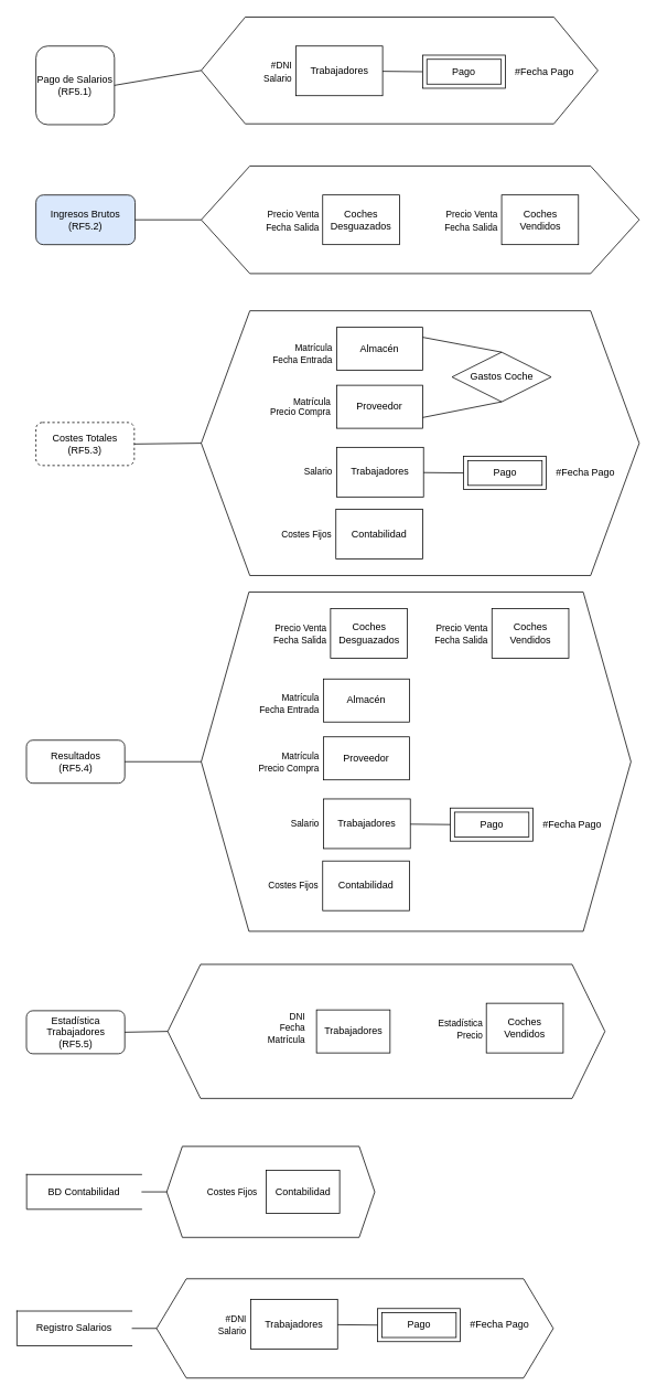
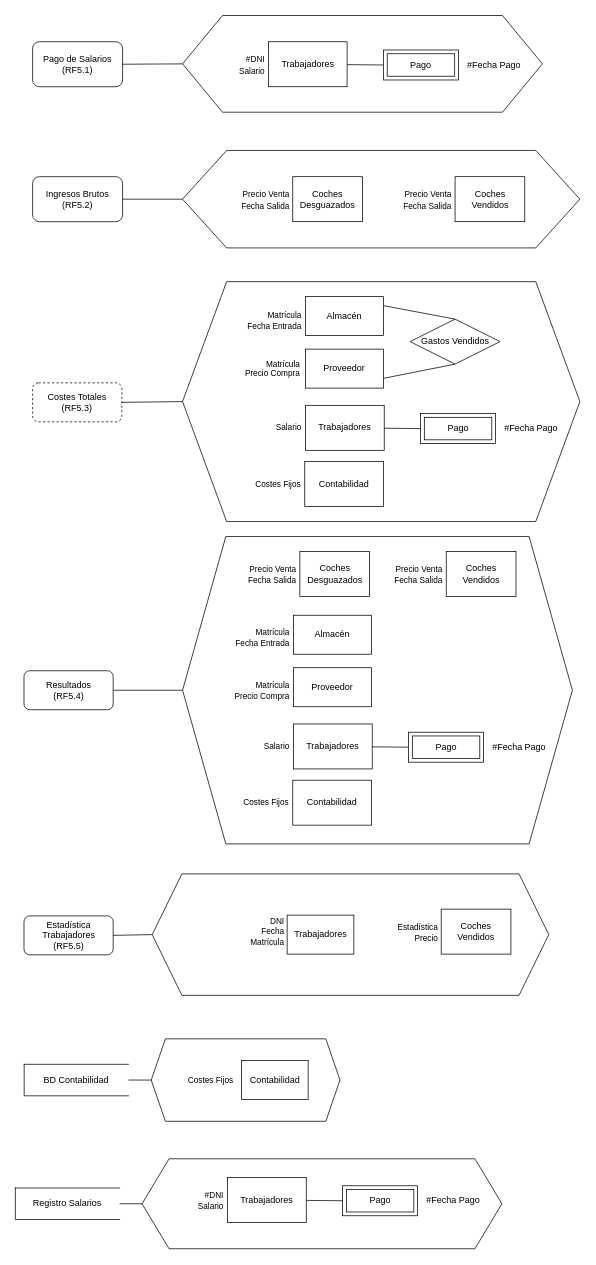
- <mxCell id="2" value="Pago de Salarios&lt;br&gt;(RF5.1)" style="rounded=1;whiteSpace=wrap;html=1;" vertex="1" parent="1"><mxGeometry x="43" y="55" width="95" height="95" as="geometry" /></mxCell>
+ <mxCell id="2" value="Pago de Salarios&lt;br&gt;(RF5.1)" style="rounded=1;whiteSpace=wrap;html=1;" vertex="1" parent="1"><mxGeometry x="43" y="55" width="120" height="60" as="geometry" /></mxCell>
- <mxCell id="6" value="Ingresos Brutos&lt;br&gt;(RF5.2)" style="rounded=1;whiteSpace=wrap;html=1;fillColor=#dae8fc;" vertex="1" parent="1"><mxGeometry x="43" y="235" width="120" height="60" as="geometry" /></mxCell>
+ <mxCell id="6" value="Ingresos Brutos&lt;br&gt;(RF5.2)" style="rounded=1;whiteSpace=wrap;html=1;" vertex="1" parent="1"><mxGeometry x="43" y="235" width="120" height="60" as="geometry" /></mxCell>
- <mxCell id="69" value="Gastos Coche" style="shape=rhombus;perimeter=rhombusPerimeter;whiteSpace=wrap;html=1;align=center;" vertex="1" parent="1"><mxGeometry x="546.5" y="425" width="120" height="60" as="geometry" /></mxCell>
+ <mxCell id="69" value="Gastos Vendidos" style="shape=rhombus;perimeter=rhombusPerimeter;whiteSpace=wrap;html=1;align=center;" vertex="1" parent="1"><mxGeometry x="546.5" y="425" width="120" height="60" as="geometry" /></mxCell>
- <mxCell id="21" value="&lt;span style=&quot;font-size: 11px;&quot;&gt;DNI&lt;br&gt;Fecha&lt;br&gt;Matrícula&lt;br&gt;&lt;/span&gt;" style="text;html=1;align=right;verticalAlign=middle;resizable=0;points=[];autosize=1;strokeColor=none;fillColor=none;" vertex="1" parent="1"><mxGeometry x="299.5" y="1212" width="70" height="60" as="geometry" /></mxCell>
+ <mxCell id="21" value="&lt;span style=&quot;font-size: 11px;&quot;&gt;DNI&lt;br&gt;Fecha&lt;br&gt;Matrícula&lt;br&gt;&lt;/span&gt;" style="text;html=1;align=right;verticalAlign=middle;resizable=0;points=[];autosize=1;strokeColor=none;fillColor=none;" vertex="1" parent="1"><mxGeometry x="309.5" y="1212" width="70" height="60" as="geometry" /></mxCell>
